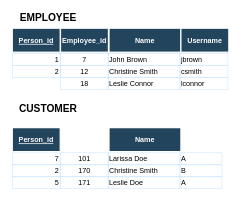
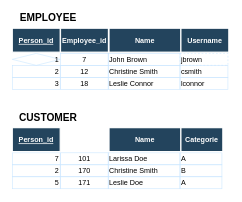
- <mxCell id="11" value="1" style="strokeColor=#CCE7FF;fillColor=none;align=right;" parent="1" vertex="1"><mxGeometry x="20" y="88" width="80.0" height="20" as="geometry" /></mxCell>
+ <mxCell id="11" value="1" style="rhombus;strokeColor=#CCE7FF;fillColor=none;align=right;" parent="1" vertex="1"><mxGeometry x="20" y="88" width="80.0" height="20" as="geometry" /></mxCell>
- <mxCell id="15" value="jbrown" style="align=left;strokeColor=#CCE7FF;fillColor=none;" parent="1" vertex="1"><mxGeometry x="300" y="88" width="80" height="20" as="geometry" /></mxCell>
+ <mxCell id="15" value="jbrown" style="align=left;strokeColor=#CCE7FF;fillColor=none;dashed=1;" parent="1" vertex="1"><mxGeometry x="300" y="88" width="80" height="20" as="geometry" /></mxCell>
+ <mxCell id="13" value="3" style="strokeColor=#CCE7FF;fillColor=none;align=right;" parent="1" vertex="1"><mxGeometry x="20" y="128" width="80.0" height="20" as="geometry" /></mxCell>
- <mxCell id="26" value="CUSTOMER" style="text;html=1;strokeColor=none;fillColor=none;align=center;verticalAlign=middle;whiteSpace=wrap;rounded=0;strokeWidth=3;fontStyle=1;fontSize=17;" parent="1" vertex="1"><mxGeometry x="40" y="171" width="80" height="20" as="geometry" /></mxCell>
+ <mxCell id="26" value="CUSTOMER" style="text;html=1;strokeColor=none;fillColor=none;align=center;verticalAlign=middle;whiteSpace=wrap;rounded=0;strokeWidth=3;fontStyle=1;fontSize=17;" parent="1" vertex="1"><mxGeometry x="40" y="186" width="80" height="20" as="geometry" /></mxCell>
+ <mxCell id="34" value="Categorie" style="fillColor=#23445D;strokeColor=#FFFFFF;strokeWidth=2;fontColor=#FFFFFF;fontStyle=1" parent="1" vertex="1"><mxGeometry x="301.5" y="212" width="70" height="40" as="geometry" /></mxCell>
